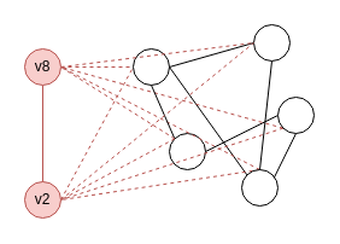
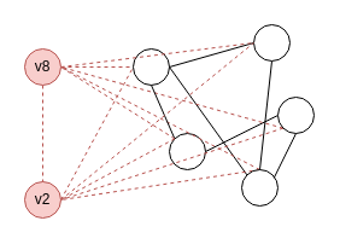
- <mxCell id="22" style="rounded=0;orthogonalLoop=1;jettySize=auto;html=1;exitX=0.5;exitY=1;exitDx=0;exitDy=0;entryX=0.5;entryY=0;entryDx=0;entryDy=0;endArrow=none;endFill=0;fillColor=#f8cecc;strokeColor=#b85450;dashed=0;" edge="1" parent="1" source="25" target="21"><mxGeometry relative="1" as="geometry" /></mxCell>
+ <mxCell id="22" style="rounded=0;orthogonalLoop=1;jettySize=auto;html=1;exitX=0.5;exitY=1;exitDx=0;exitDy=0;entryX=0.5;entryY=0;entryDx=0;entryDy=0;endArrow=none;endFill=0;fillColor=#f8cecc;strokeColor=#b85450;dashed=1;" edge="1" parent="1" source="25" target="21"><mxGeometry relative="1" as="geometry" /></mxCell>
